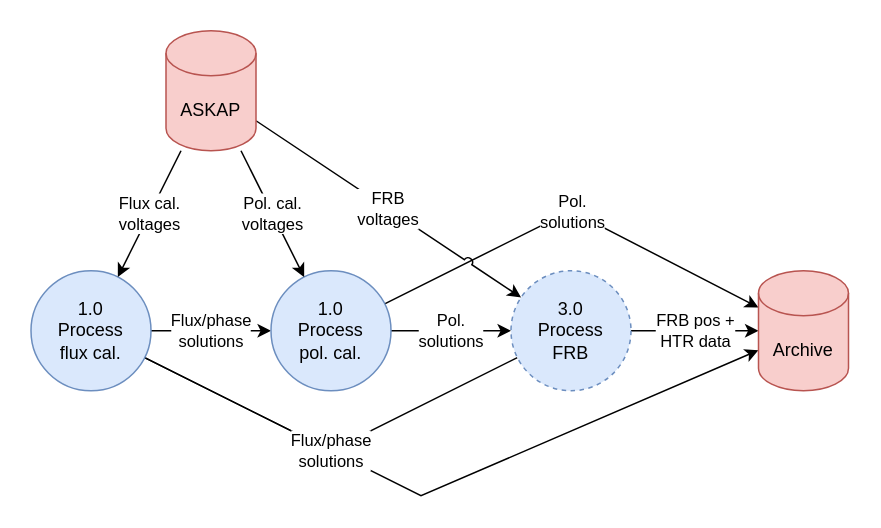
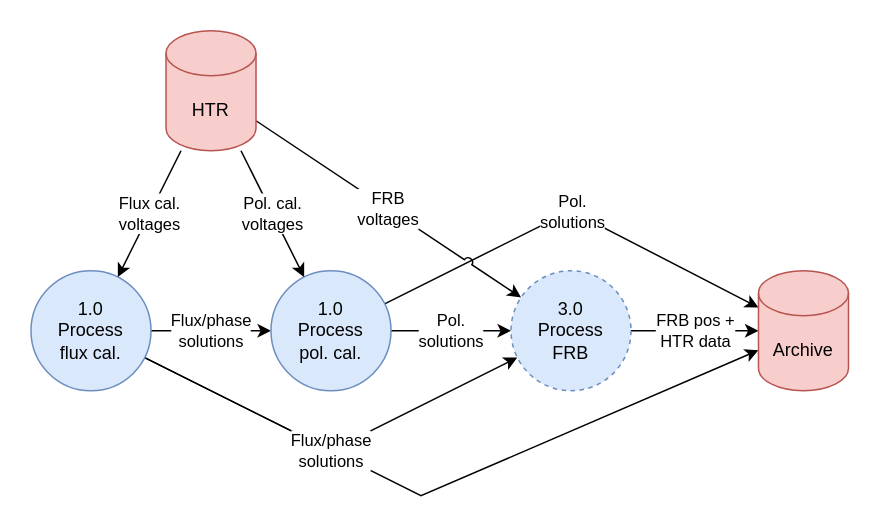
- <mxCell id="14" value="ASKAP" style="shape=cylinder3;whiteSpace=wrap;html=1;boundedLbl=1;backgroundOutline=1;size=15;fillColor=#f8cecc;strokeColor=#b85450;" vertex="1" parent="1"><mxGeometry x="110" y="20" width="60" height="80" as="geometry" /></mxCell>
+ <mxCell id="14" value="HTR" style="shape=cylinder3;whiteSpace=wrap;html=1;boundedLbl=1;backgroundOutline=1;size=15;fillColor=#f8cecc;strokeColor=#b85450;" vertex="1" parent="1"><mxGeometry x="110" y="20" width="60" height="80" as="geometry" /></mxCell>
- <mxCell id="4" value="Flux/phase&lt;br&gt;solutions" style="edgeStyle=none;rounded=0;orthogonalLoop=1;jettySize=auto;html=1;elbow=vertical;endArrow=none;" edge="1" parent="1" source="5" target="10"><mxGeometry relative="1" as="geometry"><Array as="points"><mxPoint x="220" y="300" /></Array></mxGeometry></mxCell>
+ <mxCell id="4" value="Flux/phase&lt;br&gt;solutions" style="edgeStyle=none;rounded=0;orthogonalLoop=1;jettySize=auto;html=1;elbow=vertical;" edge="1" parent="1" source="5" target="10"><mxGeometry relative="1" as="geometry"><Array as="points"><mxPoint x="220" y="300" /></Array></mxGeometry></mxCell>
